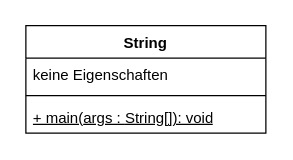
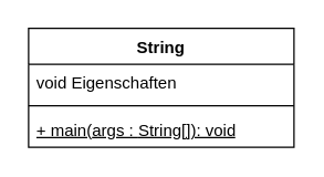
- <mxCell id="3" value="keine Eigenschaften" style="text;strokeColor=none;fillColor=none;align=left;verticalAlign=top;spacingLeft=4;spacingRight=4;overflow=hidden;rotatable=0;points=[[0,0.5],[1,0.5]];portConstraint=eastwest;whiteSpace=wrap;html=1;" parent="2" vertex="1"><mxGeometry y="26" width="192" height="26" as="geometry" /></mxCell>
+ <mxCell id="3" value="void Eigenschaften" style="text;strokeColor=none;fillColor=none;align=left;verticalAlign=top;spacingLeft=4;spacingRight=4;overflow=hidden;rotatable=0;points=[[0,0.5],[1,0.5]];portConstraint=eastwest;whiteSpace=wrap;html=1;" parent="2" vertex="1"><mxGeometry y="26" width="192" height="26" as="geometry" /></mxCell>
